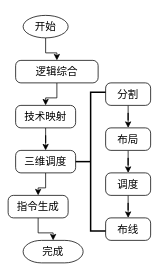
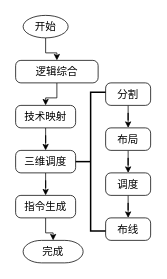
- <mxCell id="19" value="指令生成" style="rounded=1;whiteSpace=wrap;html=1;absoluteArcSize=1;arcSize=14;strokeWidth=1;fontSize=14;" vertex="1" parent="1"><mxGeometry x="10" y="260" width="80" height="30" as="geometry" /></mxCell>
+ <mxCell id="19" value="指令生成" style="rounded=1;whiteSpace=wrap;html=1;absoluteArcSize=1;arcSize=14;strokeWidth=1;fontSize=14;" vertex="1" parent="1"><mxGeometry x="20" y="260" width="80" height="30" as="geometry" /></mxCell>
